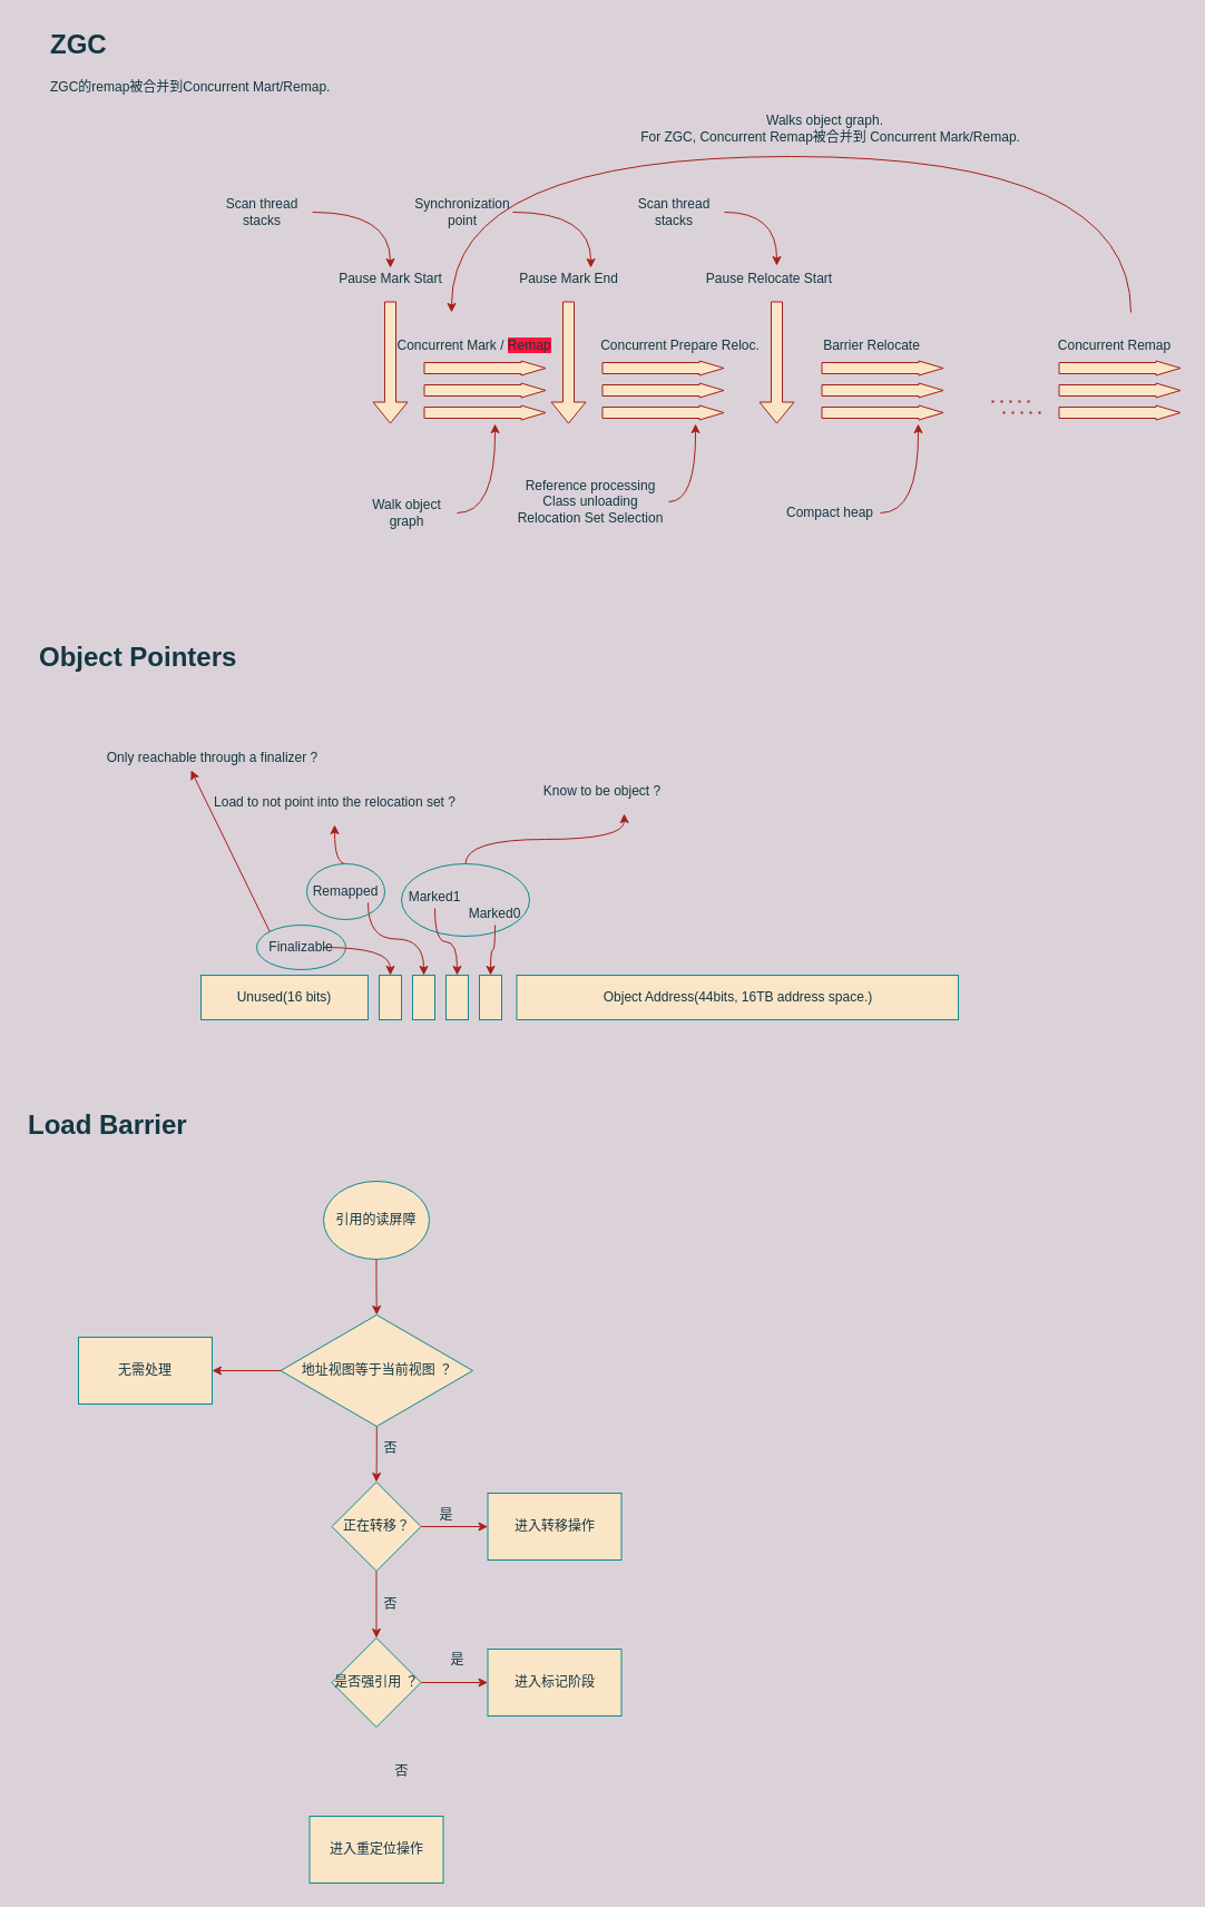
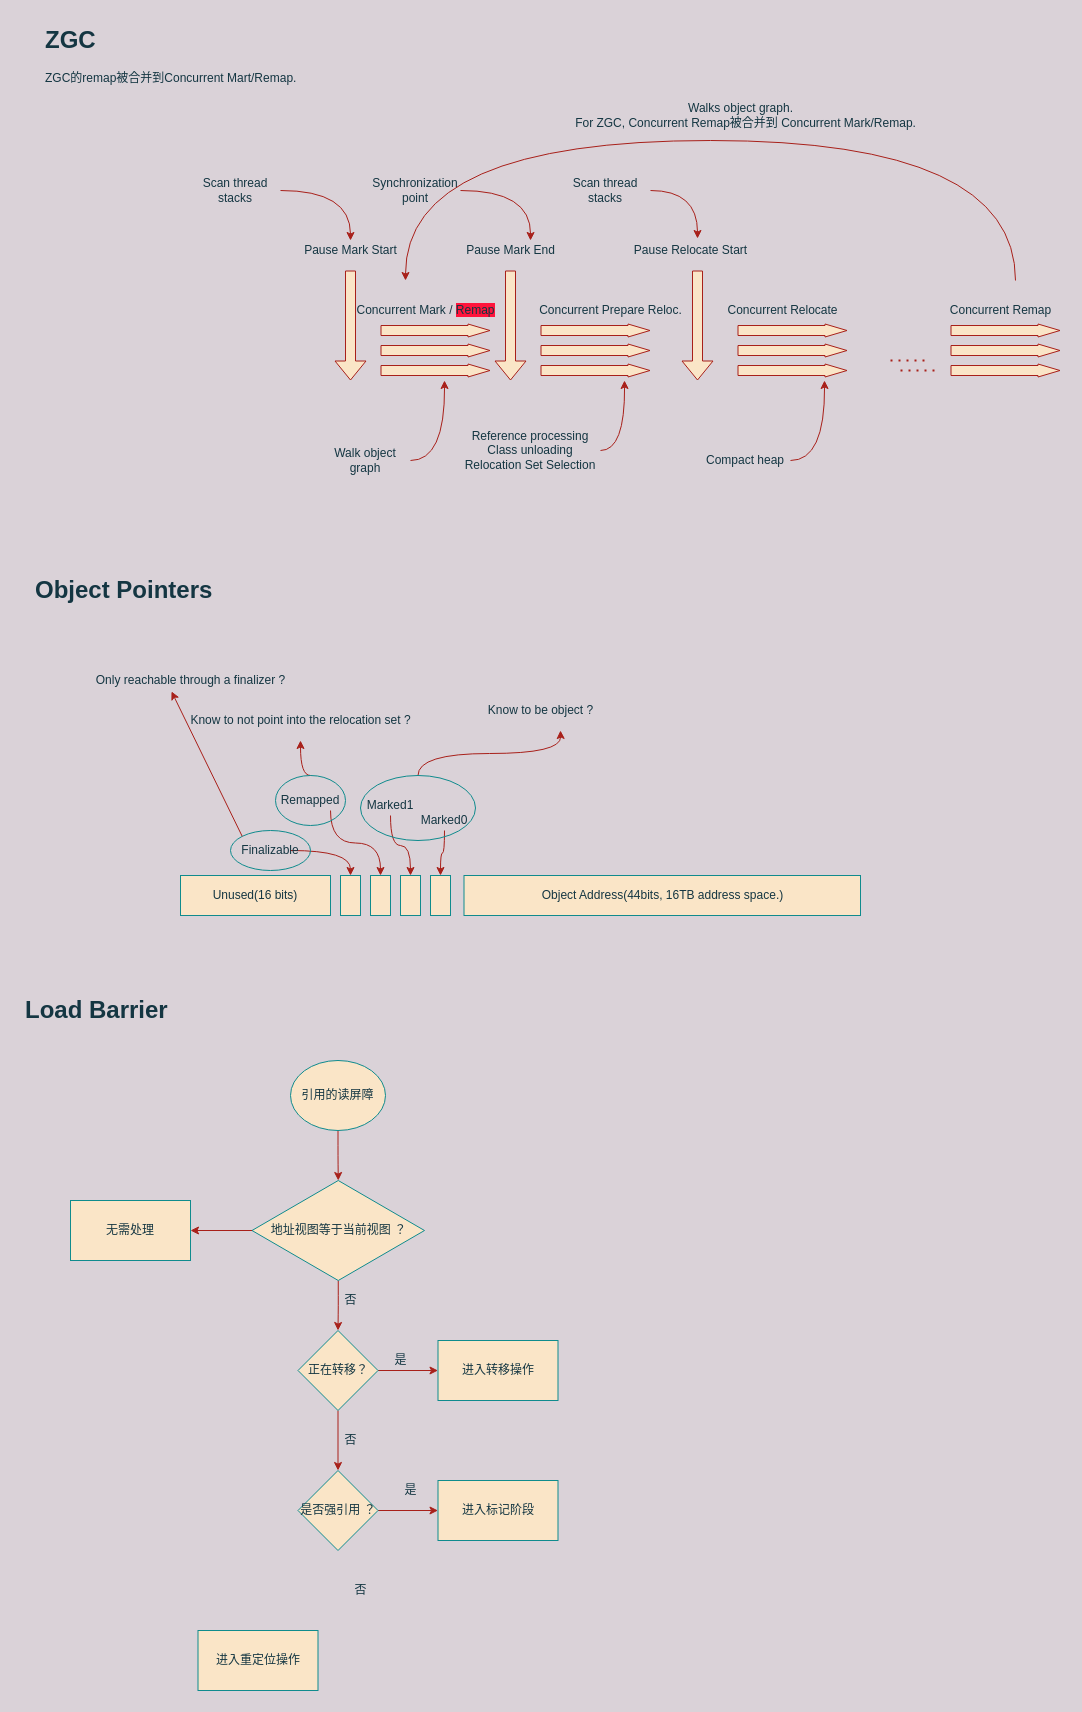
- <mxCell id="18" value="Barrier Relocate" style="text;html=1;align=center;verticalAlign=middle;resizable=0;points=[];autosize=1;fontColor=#143642;" parent="1" vertex="1"><mxGeometry x="717" y="300" width="130" height="20" as="geometry" /></mxCell>
+ <mxCell id="18" value="Concurrent Relocate" style="text;html=1;align=center;verticalAlign=middle;resizable=0;points=[];autosize=1;fontColor=#143642;" parent="1" vertex="1"><mxGeometry x="717" y="300" width="130" height="20" as="geometry" /></mxCell>
- <mxCell id="64" value="Load to not point into the relocation set ?" style="text;html=1;align=center;verticalAlign=middle;resizable=0;points=[];autosize=1;fontColor=#143642;" vertex="1" parent="1"><mxGeometry x="180" y="710" width="240" height="20" as="geometry" /></mxCell>
+ <mxCell id="64" value="Know to not point into the relocation set ?" style="text;html=1;align=center;verticalAlign=middle;resizable=0;points=[];autosize=1;fontColor=#143642;" vertex="1" parent="1"><mxGeometry x="180" y="710" width="240" height="20" as="geometry" /></mxCell>
- <mxCell id="79" value="进入重定位操作" style="rounded=0;whiteSpace=wrap;html=1;sketch=0;strokeColor=#0F8B8D;fillColor=#FAE5C7;fontColor=#143642;" vertex="1" parent="1"><mxGeometry x="277.5" y="1630" width="120" height="60" as="geometry" /></mxCell>
+ <mxCell id="79" value="进入重定位操作" style="rounded=0;whiteSpace=wrap;html=1;sketch=0;strokeColor=#0F8B8D;fillColor=#FAE5C7;fontColor=#143642;" vertex="1" parent="1"><mxGeometry x="197.5" y="1630" width="120" height="60" as="geometry" /></mxCell>
